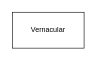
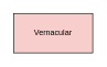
- <mxCell id="2" value="Vernacular" style="rounded=0;whiteSpace=wrap;html=1;" parent="1" vertex="1"><mxGeometry x="20" width="120" height="60" as="geometry" y="20" /></mxCell>
+ <mxCell id="2" value="Vernacular" style="rounded=0;whiteSpace=wrap;html=1;fillColor=#f8cecc;" parent="1" vertex="1"><mxGeometry x="20" width="120" height="60" as="geometry" y="20" /></mxCell>
